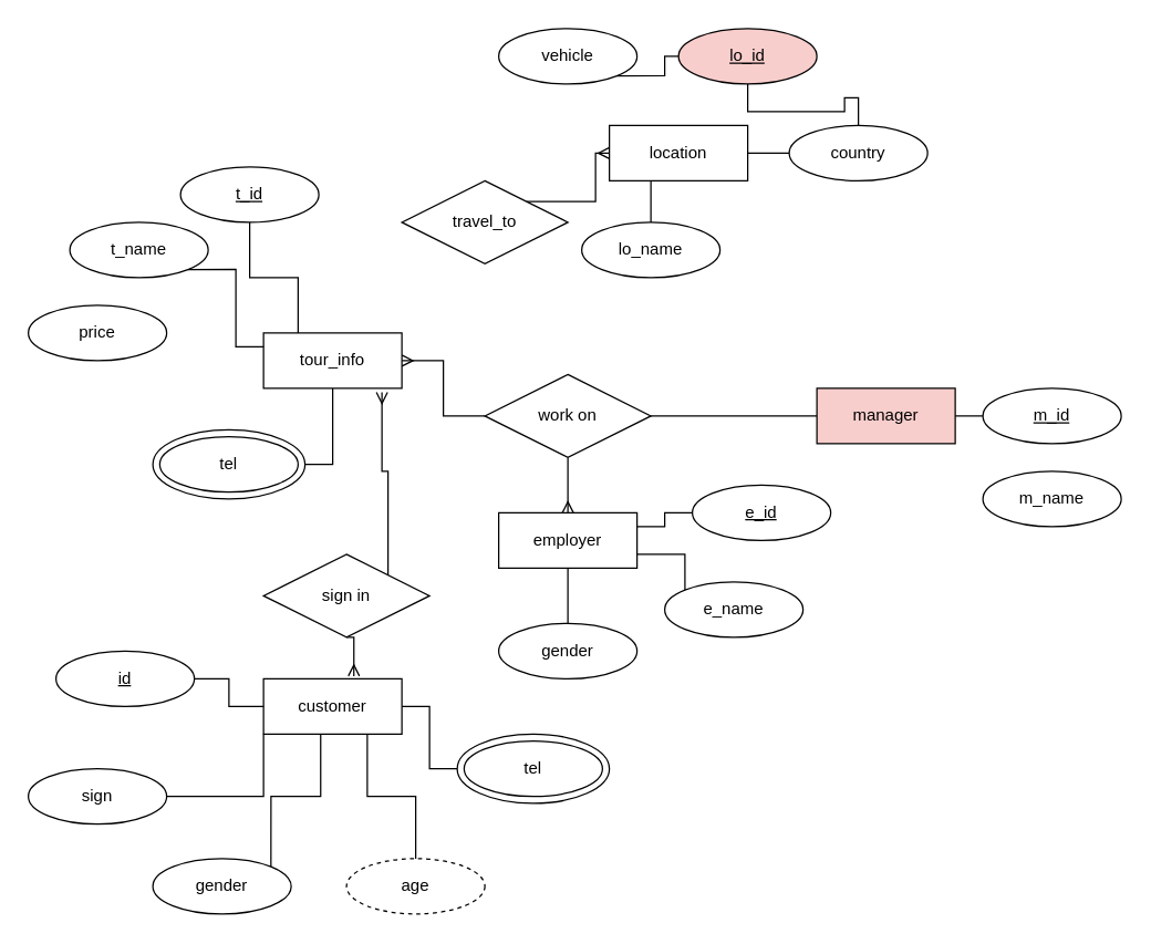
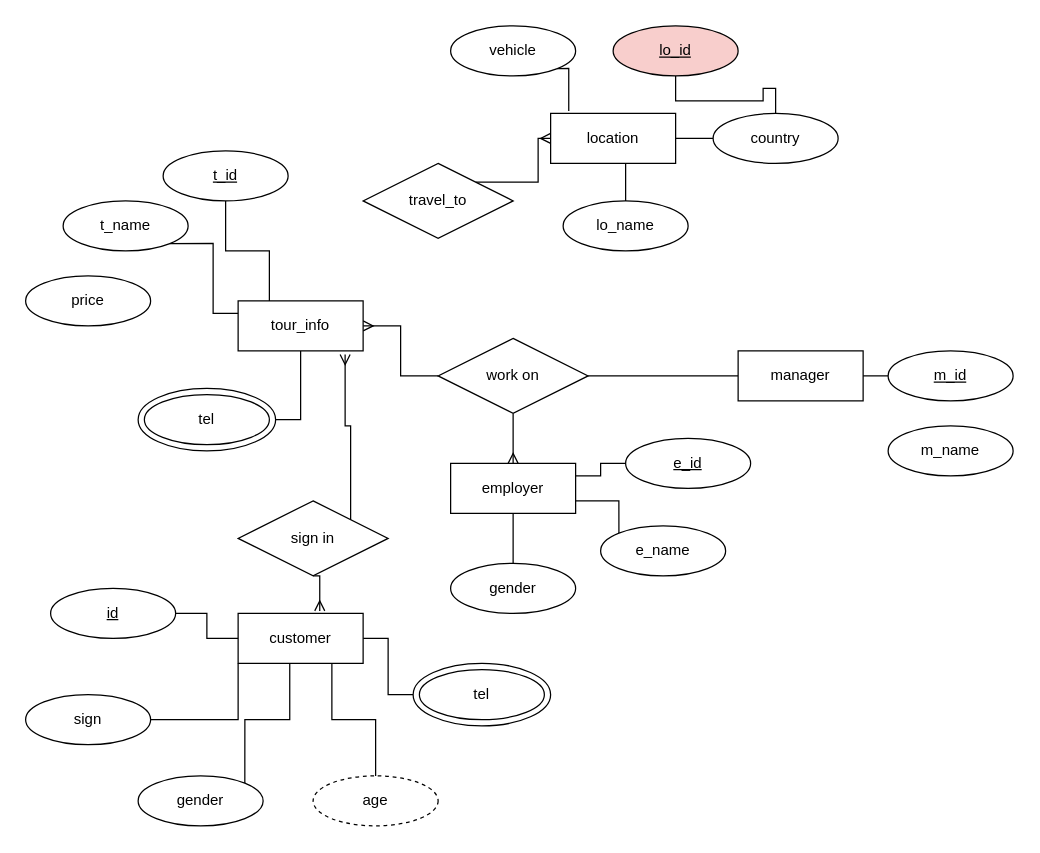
- <mxCell id="49" style="edgeStyle=orthogonalEdgeStyle;rounded=0;orthogonalLoop=1;jettySize=auto;html=1;exitX=1;exitY=1;exitDx=0;exitDy=0;startArrow=none;startFill=0;endArrow=none;endFill=0;" parent="1" source="50" target="23" edge="1"><mxGeometry relative="1" as="geometry" /></mxCell>
+ <mxCell id="49" style="edgeStyle=orthogonalEdgeStyle;rounded=0;orthogonalLoop=1;jettySize=auto;html=1;exitX=1;exitY=1;exitDx=0;exitDy=0;entryX=0.145;entryY=-0.05;entryDx=0;entryDy=0;entryPerimeter=0;startArrow=none;startFill=0;endArrow=none;endFill=0;" parent="1" source="50" target="6" edge="1"><mxGeometry relative="1" as="geometry" /></mxCell>
- <mxCell id="24" value="lo_name" style="ellipse;whiteSpace=wrap;html=1;align=center;" parent="1" vertex="1"><mxGeometry x="420" y="160" width="100" height="40" as="geometry" /></mxCell>
+ <mxCell id="24" value="lo_name" style="ellipse;whiteSpace=wrap;html=1;align=center;" parent="1" vertex="1"><mxGeometry x="450" y="160" width="100" height="40" as="geometry" /></mxCell>
- <mxCell id="30" value="manager" style="whiteSpace=wrap;html=1;align=center;fillColor=#f8cecc;" parent="1" vertex="1"><mxGeometry x="590" y="280" width="100" height="40" as="geometry" /></mxCell>
+ <mxCell id="30" value="manager" style="whiteSpace=wrap;html=1;align=center;" parent="1" vertex="1"><mxGeometry x="590" y="280" width="100" height="40" as="geometry" /></mxCell>
